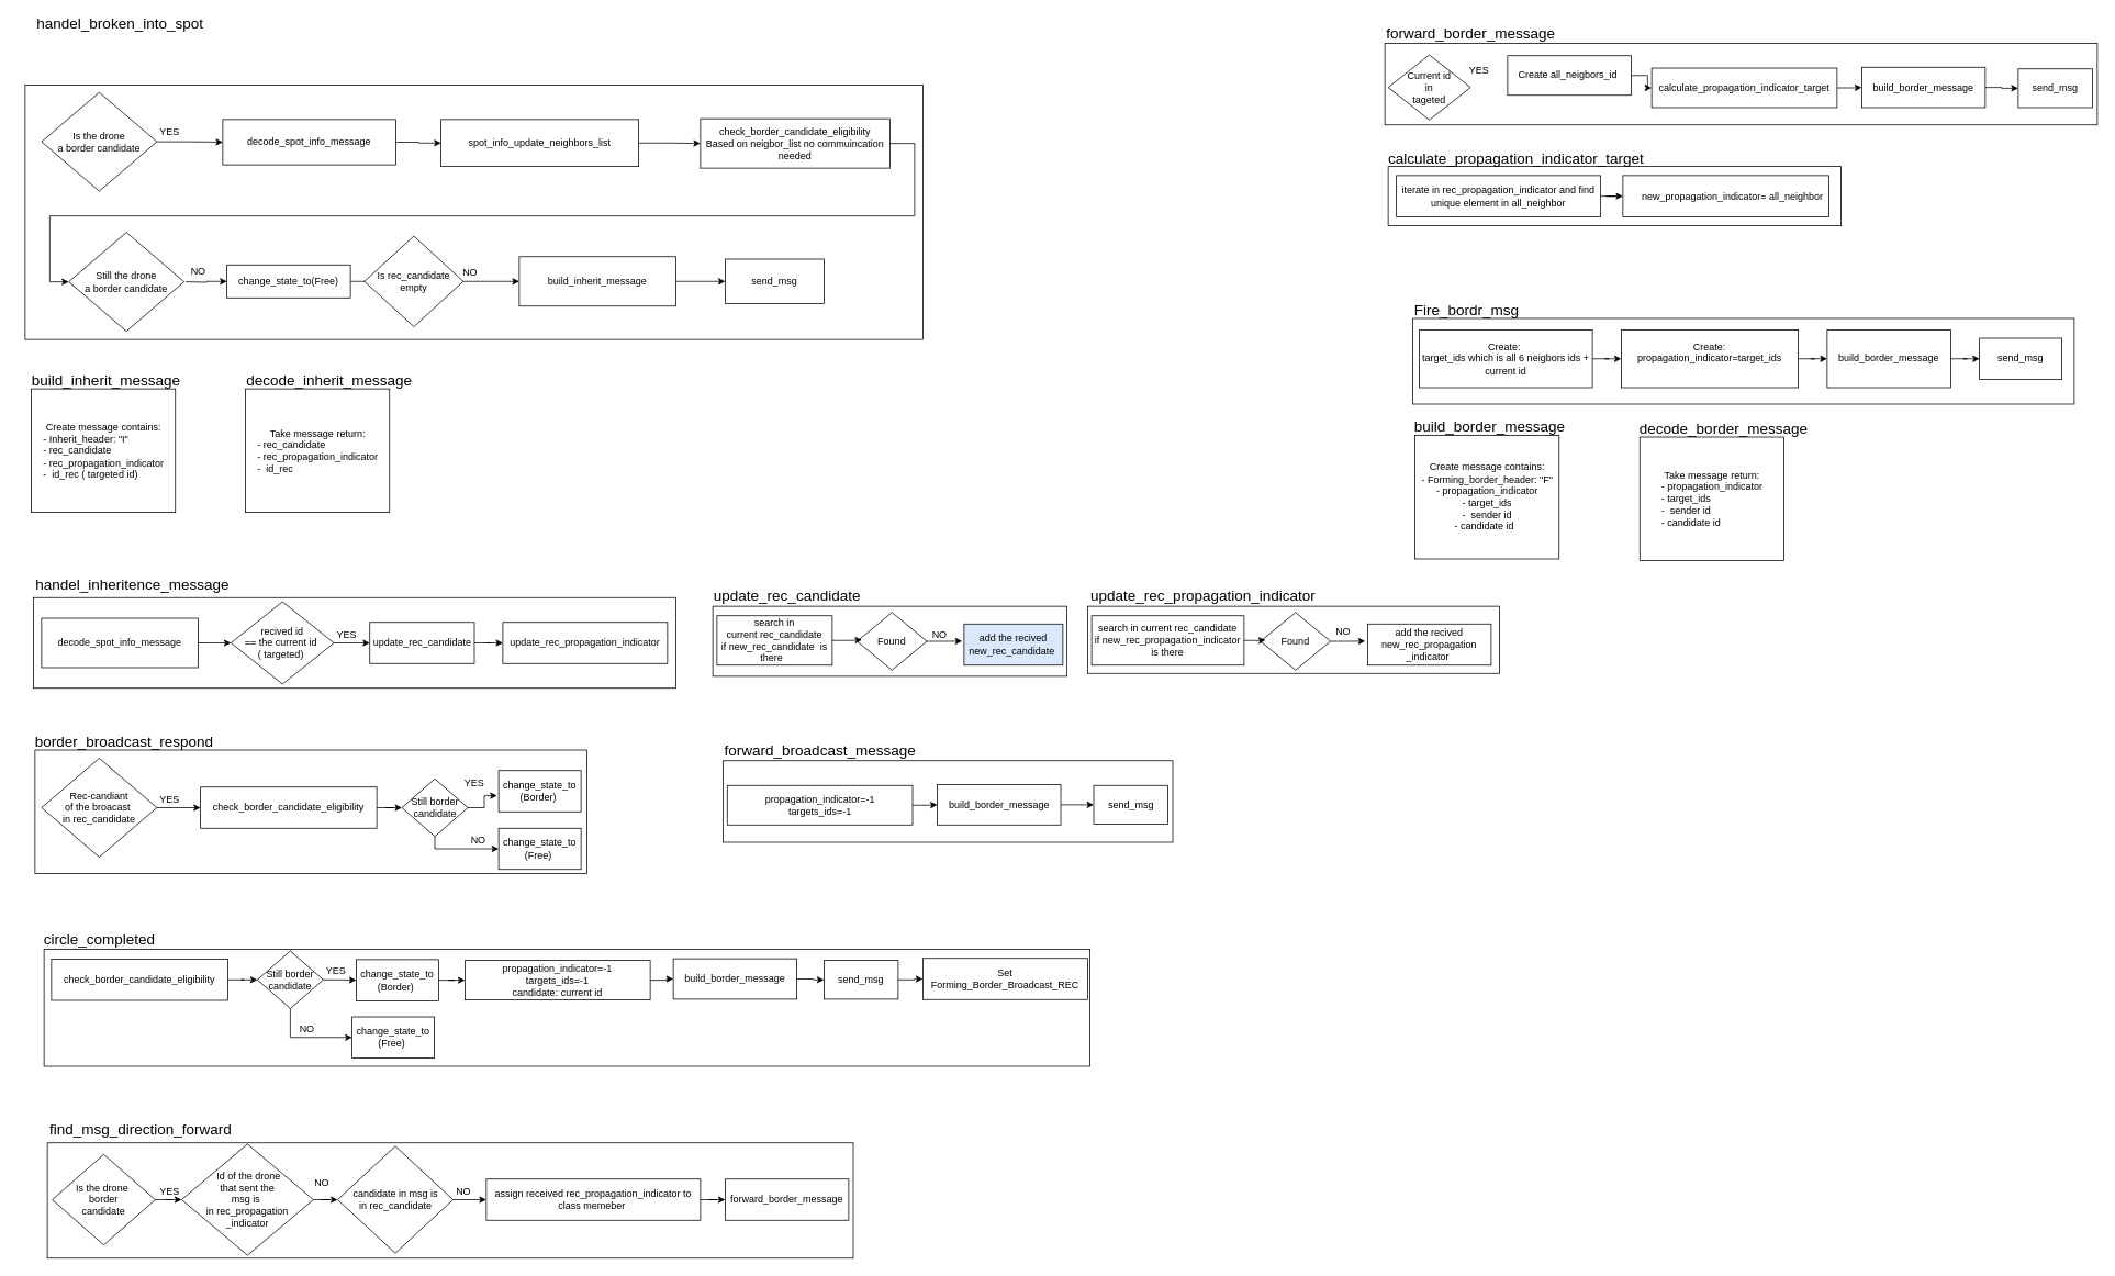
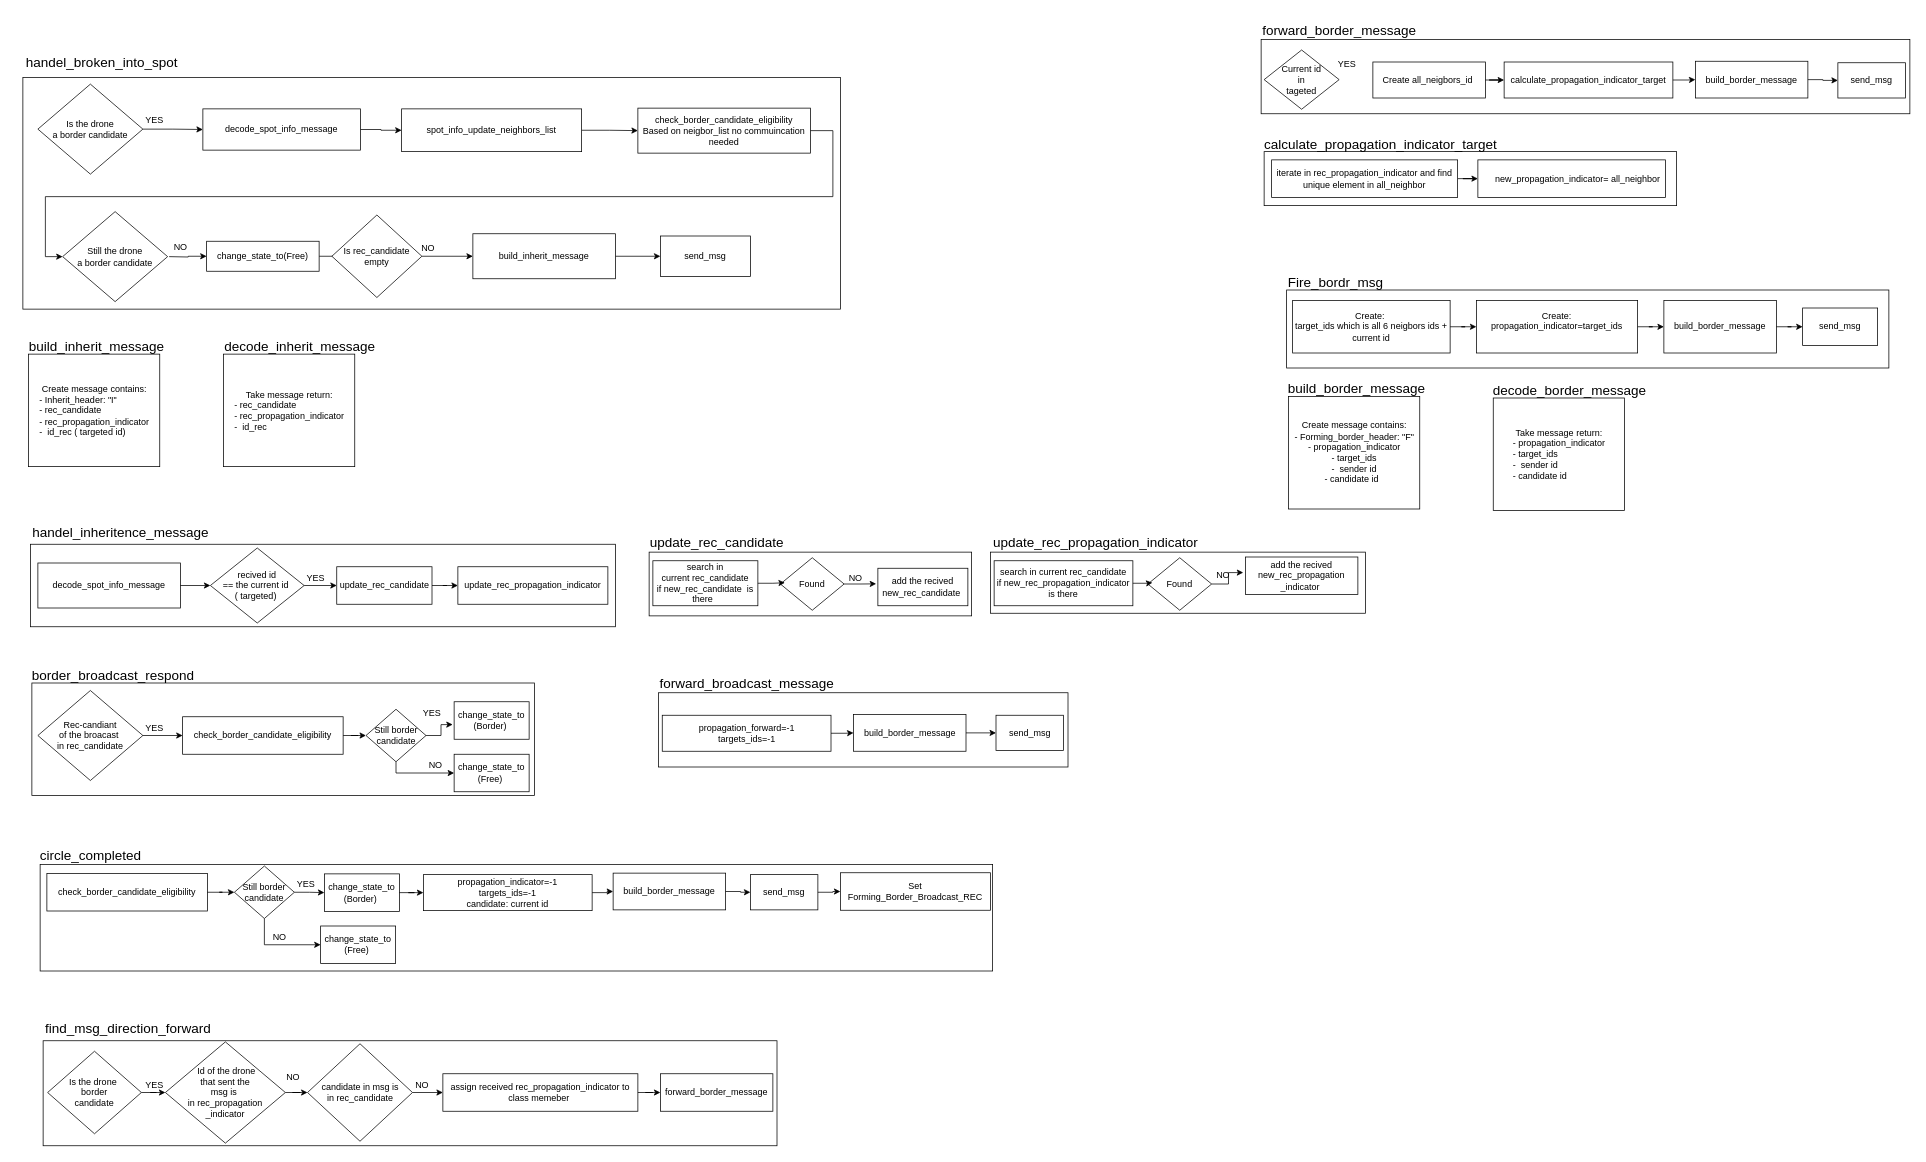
- <mxCell id="23" value="&lt;font style=&quot;font-size: 18px;&quot;&gt;handel_broken_into_spot&lt;/font&gt;" style="text;html=1;align=center;verticalAlign=middle;resizable=0;points=[];autosize=1;strokeColor=none;fillColor=none;" parent="1" vertex="1"><mxGeometry x="30" y="7.5" width="230" height="40" as="geometry" /></mxCell>
+ <mxCell id="23" value="&lt;font style=&quot;font-size: 18px;&quot;&gt;handel_broken_into_spot&lt;/font&gt;" style="text;html=1;align=center;verticalAlign=middle;resizable=0;points=[];autosize=1;strokeColor=none;fillColor=none;" parent="1" vertex="1"><mxGeometry x="20" y="62.5" width="230" height="40" as="geometry" /></mxCell>
- <mxCell id="135" value="Create&amp;nbsp;all_neigbors_id&lt;span style=&quot;background-color: initial;&quot;&gt;&amp;nbsp;&lt;/span&gt;" style="html=1;dashed=0;whiteSpace=wrap;" vertex="1" parent="132"><mxGeometry x="149" y="15" width="150" height="48" as="geometry" /></mxCell>
+ <mxCell id="135" value="Create&amp;nbsp;all_neigbors_id&lt;span style=&quot;background-color: initial;&quot;&gt;&amp;nbsp;&lt;/span&gt;" style="html=1;dashed=0;whiteSpace=wrap;" vertex="1" parent="132"><mxGeometry x="149" y="30" width="150" height="48" as="geometry" /></mxCell>
- <mxCell id="45" value="add the recived&lt;br&gt;new_rec_candidate&amp;nbsp;" style="html=1;dashed=0;whiteSpace=wrap;fillColor=#dae8fc;" parent="1" vertex="1"><mxGeometry x="1170" y="757" width="120" height="50" as="geometry" /></mxCell>
+ <mxCell id="45" value="add the recived&lt;br&gt;new_rec_candidate&amp;nbsp;" style="html=1;dashed=0;whiteSpace=wrap;" parent="1" vertex="1"><mxGeometry x="1170" y="757" width="120" height="50" as="geometry" /></mxCell>
- <mxCell id="53" value="add the recived&lt;br&gt;new_rec_propagation&lt;br&gt;_indicator&amp;nbsp;" style="html=1;dashed=0;whiteSpace=wrap;" parent="1" vertex="1"><mxGeometry x="1660" y="757" width="150" height="50" as="geometry" /></mxCell>
+ <mxCell id="53" value="add the recived&lt;br&gt;new_rec_propagation&lt;br&gt;_indicator&amp;nbsp;" style="html=1;dashed=0;whiteSpace=wrap;" parent="1" vertex="1"><mxGeometry x="1660" y="742" width="150" height="50" as="geometry" /></mxCell>
- <mxCell id="74" value="propagation_indicator=-1&lt;br&gt;targets_ids=-1&lt;br&gt;" style="html=1;dashed=0;whiteSpace=wrap;container=0;" parent="1" vertex="1"><mxGeometry x="882.5" y="953" width="225" height="48" as="geometry" /></mxCell>
+ <mxCell id="74" value="propagation_forward=-1&lt;br&gt;targets_ids=-1&lt;br&gt;" style="html=1;dashed=0;whiteSpace=wrap;container=0;" parent="1" vertex="1"><mxGeometry x="882.5" y="953" width="225" height="48" as="geometry" /></mxCell>
